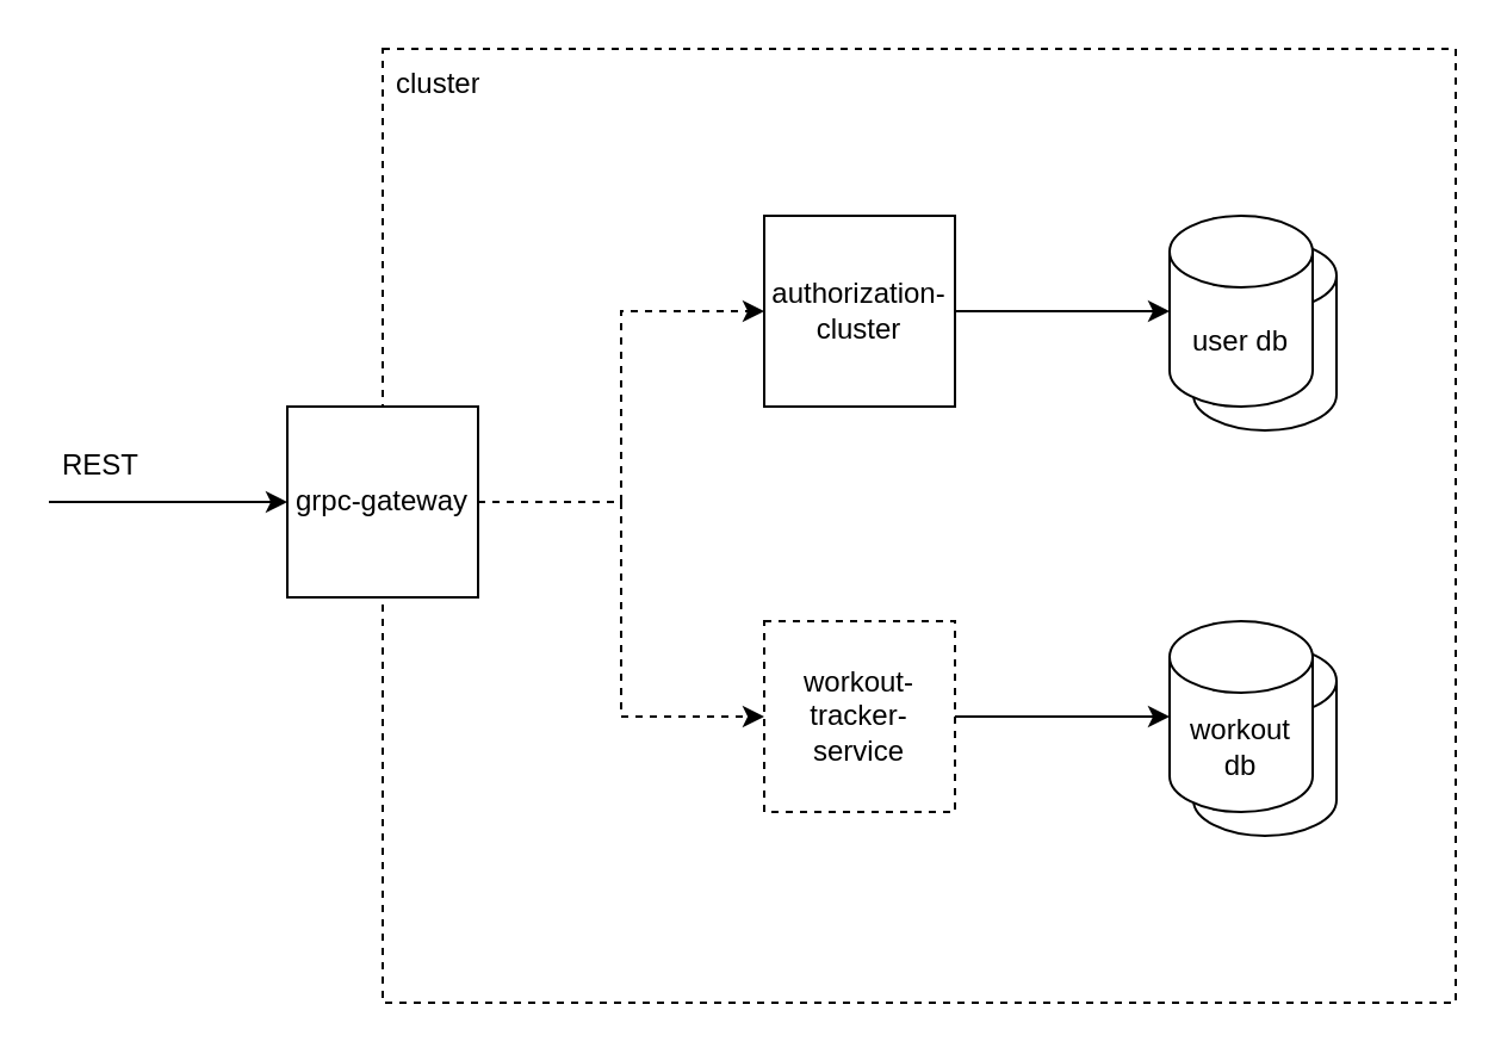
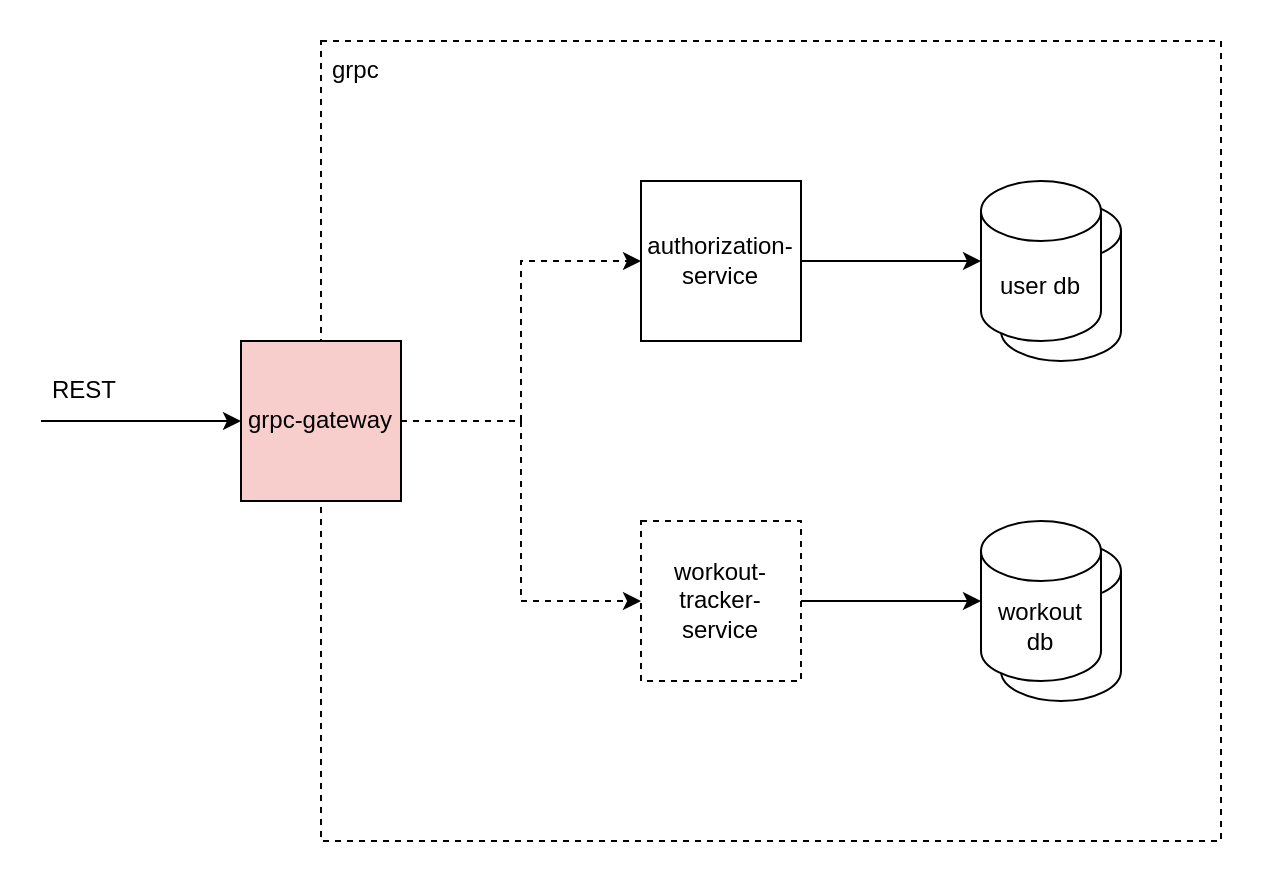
- <mxCell id="14" value="cluster" style="text;strokeColor=none;fillColor=none;align=left;verticalAlign=middle;spacingLeft=4;spacingRight=4;overflow=hidden;points=[[0,0.5],[1,0.5]];portConstraint=eastwest;rotatable=0;whiteSpace=wrap;html=1;" vertex="1" parent="1"><mxGeometry x="160" y="20" width="130" height="30" as="geometry" /></mxCell>
+ <mxCell id="14" value="grpc" style="text;strokeColor=none;fillColor=none;align=left;verticalAlign=middle;spacingLeft=4;spacingRight=4;overflow=hidden;points=[[0,0.5],[1,0.5]];portConstraint=eastwest;rotatable=0;whiteSpace=wrap;html=1;" vertex="1" parent="1"><mxGeometry x="160" y="20" width="130" height="30" as="geometry" /></mxCell>
- <mxCell id="7" value="authorization-cluster" style="whiteSpace=wrap;html=1;aspect=fixed;" vertex="1" parent="1"><mxGeometry x="320" y="90" width="80" height="80" as="geometry" /></mxCell>
+ <mxCell id="7" value="authorization-service" style="whiteSpace=wrap;html=1;aspect=fixed;" vertex="1" parent="1"><mxGeometry x="320" y="90" width="80" height="80" as="geometry" /></mxCell>
- <mxCell id="12" value="grpc-gateway" style="whiteSpace=wrap;html=1;aspect=fixed;" vertex="1" parent="1"><mxGeometry x="120" y="170" width="80" height="80" as="geometry" /></mxCell>
+ <mxCell id="12" value="grpc-gateway" style="whiteSpace=wrap;html=1;aspect=fixed;fillColor=#f8cecc;" vertex="1" parent="1"><mxGeometry x="120" y="170" width="80" height="80" as="geometry" /></mxCell>
